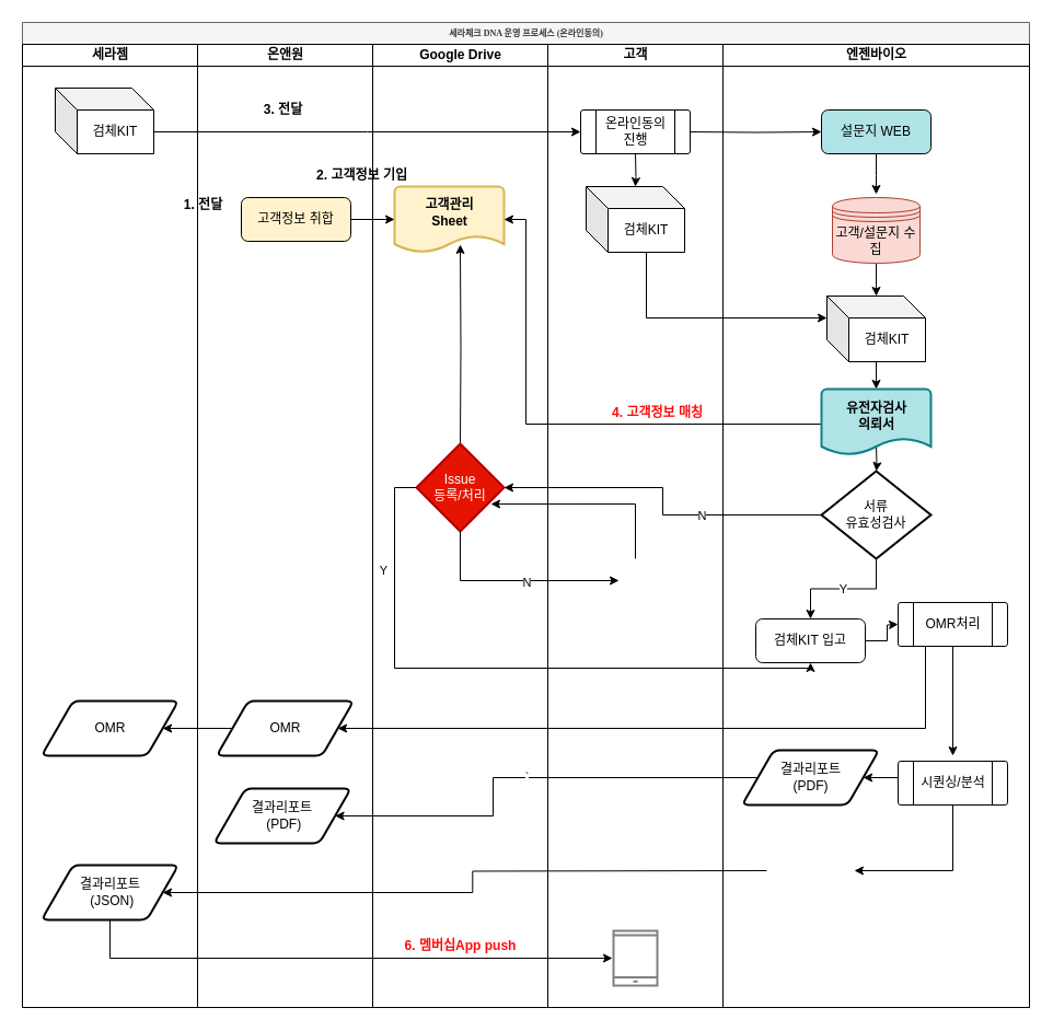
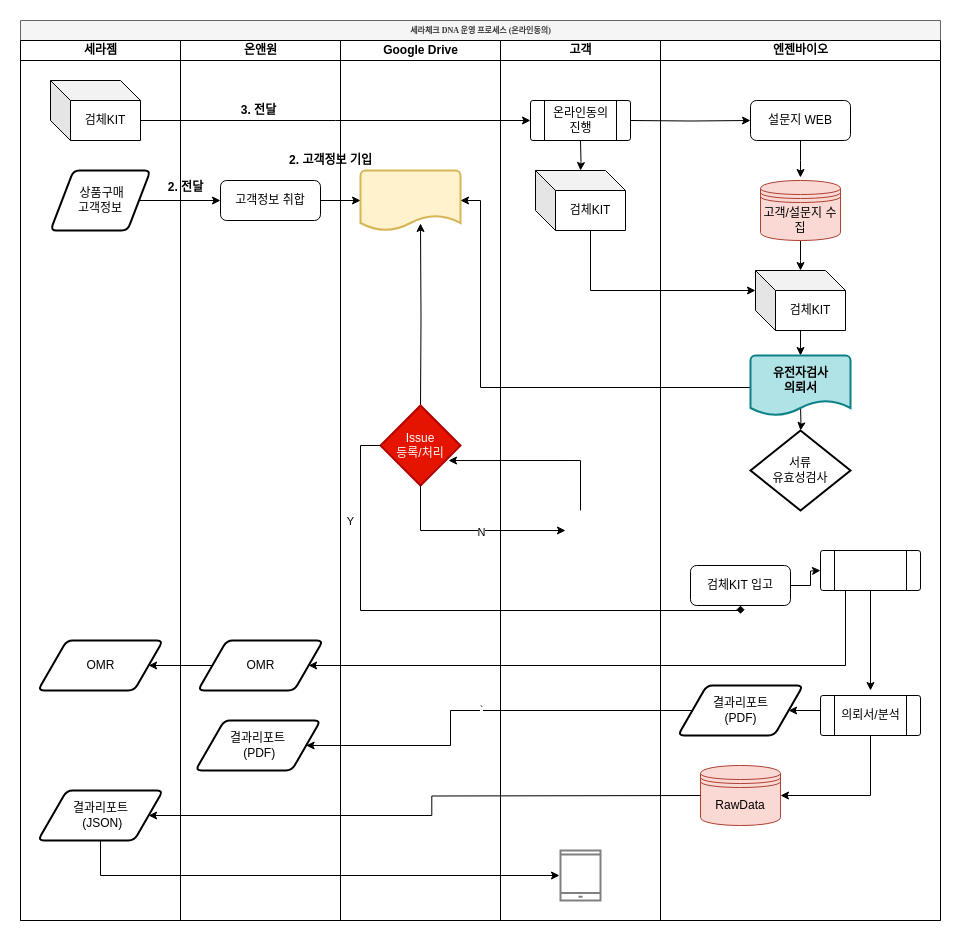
- <mxCell id="28" value="3. 전달" style="text;html=1;align=center;verticalAlign=middle;resizable=0;points=[];autosize=1;strokeColor=none;fontStyle=1" parent="23" vertex="1"><mxGeometry x="52.5" y="50" width="50" height="20" as="geometry" /></mxCell>
+ <mxCell id="28" value="3. 전달" style="text;html=1;align=center;verticalAlign=middle;resizable=0;points=[];autosize=1;strokeColor=none;fontStyle=1" parent="23" vertex="1"><mxGeometry x="52.5" y="60" width="50" height="20" as="geometry" /></mxCell>
- <mxCell id="48" value="설문지 WEB" style="rounded=1;whiteSpace=wrap;html=1;fillColor=#b0e3e6;" parent="44" vertex="1"><mxGeometry x="90" y="60" width="100" height="40" as="geometry" /></mxCell>
+ <mxCell id="48" value="설문지 WEB" style="rounded=1;whiteSpace=wrap;html=1;" parent="44" vertex="1"><mxGeometry x="90" y="60" width="100" height="40" as="geometry" /></mxCell>
- <mxCell id="25" value="1. 전달" style="text;html=1;align=center;verticalAlign=middle;resizable=0;points=[];autosize=1;strokeColor=none;fontStyle=1" parent="23" vertex="1"><mxGeometry x="-20" y="137" width="50" height="20" as="geometry" /></mxCell>
+ <mxCell id="25" value="2. 전달" style="text;html=1;align=center;verticalAlign=middle;resizable=0;points=[];autosize=1;strokeColor=none;fontStyle=1" parent="23" vertex="1"><mxGeometry x="-20" y="137" width="50" height="20" as="geometry" /></mxCell>
- <mxCell id="33" value="고객관리&lt;br&gt;Sheet" style="text;html=1;align=center;verticalAlign=middle;resizable=0;points=[];autosize=1;strokeColor=none;fontStyle=1" parent="29" vertex="1"><mxGeometry x="40" y="139" width="60" height="30" as="geometry" /></mxCell>
+ <mxCell id="5" value="&amp;nbsp;상품구매&lt;br&gt;고객정보" style="shape=parallelogram;html=1;strokeWidth=2;perimeter=parallelogramPerimeter;whiteSpace=wrap;rounded=1;arcSize=12;size=0.23;" parent="3" vertex="1"><mxGeometry x="30" y="130" width="100" height="60" as="geometry" /></mxCell>
+ <mxCell id="68" value="" style="edgeStyle=orthogonalEdgeStyle;rounded=0;orthogonalLoop=1;jettySize=auto;html=1;exitX=1;exitY=0.5;exitDx=0;exitDy=0;" parent="2" source="5" target="24" edge="1"><mxGeometry relative="1" as="geometry"><mxPoint x="130" y="177" as="sourcePoint" /></mxGeometry></mxCell>
- <mxCell id="24" value="고객정보 취합" style="rounded=1;whiteSpace=wrap;html=1;fillColor=#fff2cc;" parent="23" vertex="1"><mxGeometry x="40" y="140" width="100" height="40" as="geometry" /></mxCell>
+ <mxCell id="24" value="고객정보 취합" style="rounded=1;whiteSpace=wrap;html=1;" parent="23" vertex="1"><mxGeometry x="40" y="140" width="100" height="40" as="geometry" /></mxCell>
- <mxCell id="42" value="4. 고객정보 매칭" style="text;html=1;align=center;verticalAlign=middle;resizable=0;points=[];autosize=1;strokeColor=none;fontStyle=1;fontColor=#FF0A0A;" parent="36" vertex="1"><mxGeometry x="50" y="327" width="100" height="20" as="geometry" /></mxCell>
- <mxCell id="72" style="edgeStyle=orthogonalEdgeStyle;rounded=0;orthogonalLoop=1;jettySize=auto;html=1;entryX=1;entryY=0.5;entryDx=0;entryDy=0;entryPerimeter=0;" parent="2" source="55" target="35" edge="1"><mxGeometry relative="1" as="geometry"><mxPoint x="450" y="430" as="targetPoint" /></mxGeometry></mxCell>
- <mxCell id="73" value="N" style="edgeLabel;html=1;align=center;verticalAlign=middle;resizable=0;points=[];" parent="72" vertex="1" connectable="0"><mxGeometry x="-0.136" y="2" relative="1" as="geometry"><mxPoint x="26" y="-2" as="offset" /></mxGeometry></mxCell>
- <mxCell id="54" value="Y" style="edgeStyle=orthogonalEdgeStyle;rounded=0;orthogonalLoop=1;jettySize=auto;html=1;" parent="44" source="55" target="53" edge="1"><mxGeometry relative="1" as="geometry" /></mxCell>
- <mxCell id="62" value="OMR처리" style="text;html=1;align=center;verticalAlign=middle;resizable=0;points=[];autosize=1;strokeColor=none;" parent="60" vertex="1"><mxGeometry x="15" y="10" width="70" height="20" as="geometry" /></mxCell>
- <mxCell id="76" style="edgeStyle=orthogonalEdgeStyle;rounded=0;orthogonalLoop=1;jettySize=auto;html=1;entryX=0.5;entryY=1;entryDx=0;entryDy=0;" parent="2" source="35" target="53" edge="1"><mxGeometry relative="1" as="geometry"><Array as="points"><mxPoint x="340" y="425" /><mxPoint x="340" y="590" /><mxPoint x="720" y="590" /></Array></mxGeometry></mxCell>
+ <mxCell id="76" style="edgeStyle=orthogonalEdgeStyle;rounded=0;orthogonalLoop=1;jettySize=auto;html=1;entryX=0.5;entryY=1;entryDx=0;entryDy=0;endArrow=diamond;" parent="2" source="35" target="53" edge="1"><mxGeometry relative="1" as="geometry"><Array as="points"><mxPoint x="340" y="425" /><mxPoint x="340" y="590" /><mxPoint x="720" y="590" /></Array></mxGeometry></mxCell>
- <mxCell id="65" value="시퀀싱/분석" style="text;html=1;align=center;verticalAlign=middle;resizable=0;points=[];autosize=1;strokeColor=none;" parent="63" vertex="1"><mxGeometry x="10" y="10" width="80" height="20" as="geometry" /></mxCell>
+ <mxCell id="65" value="의뢰서/분석" style="text;html=1;align=center;verticalAlign=middle;resizable=0;points=[];autosize=1;strokeColor=none;" parent="63" vertex="1"><mxGeometry x="10" y="10" width="80" height="20" as="geometry" /></mxCell>
+ <mxCell id="66" value="RawData" style="shape=datastore;whiteSpace=wrap;html=1;fillColor=#fad9d5;strokeColor=#ae4132;" parent="44" vertex="1"><mxGeometry x="40" y="725" width="80" height="60" as="geometry" /></mxCell>
- <mxCell id="93" value="6. 멤버십App push" style="text;html=1;align=center;verticalAlign=middle;resizable=0;points=[];autosize=1;strokeColor=none;fontStyle=1;fontColor=#FF0A0A;" vertex="1" parent="1"><mxGeometry x="360" y="854" width="120" height="20" as="geometry" /></mxCell>
